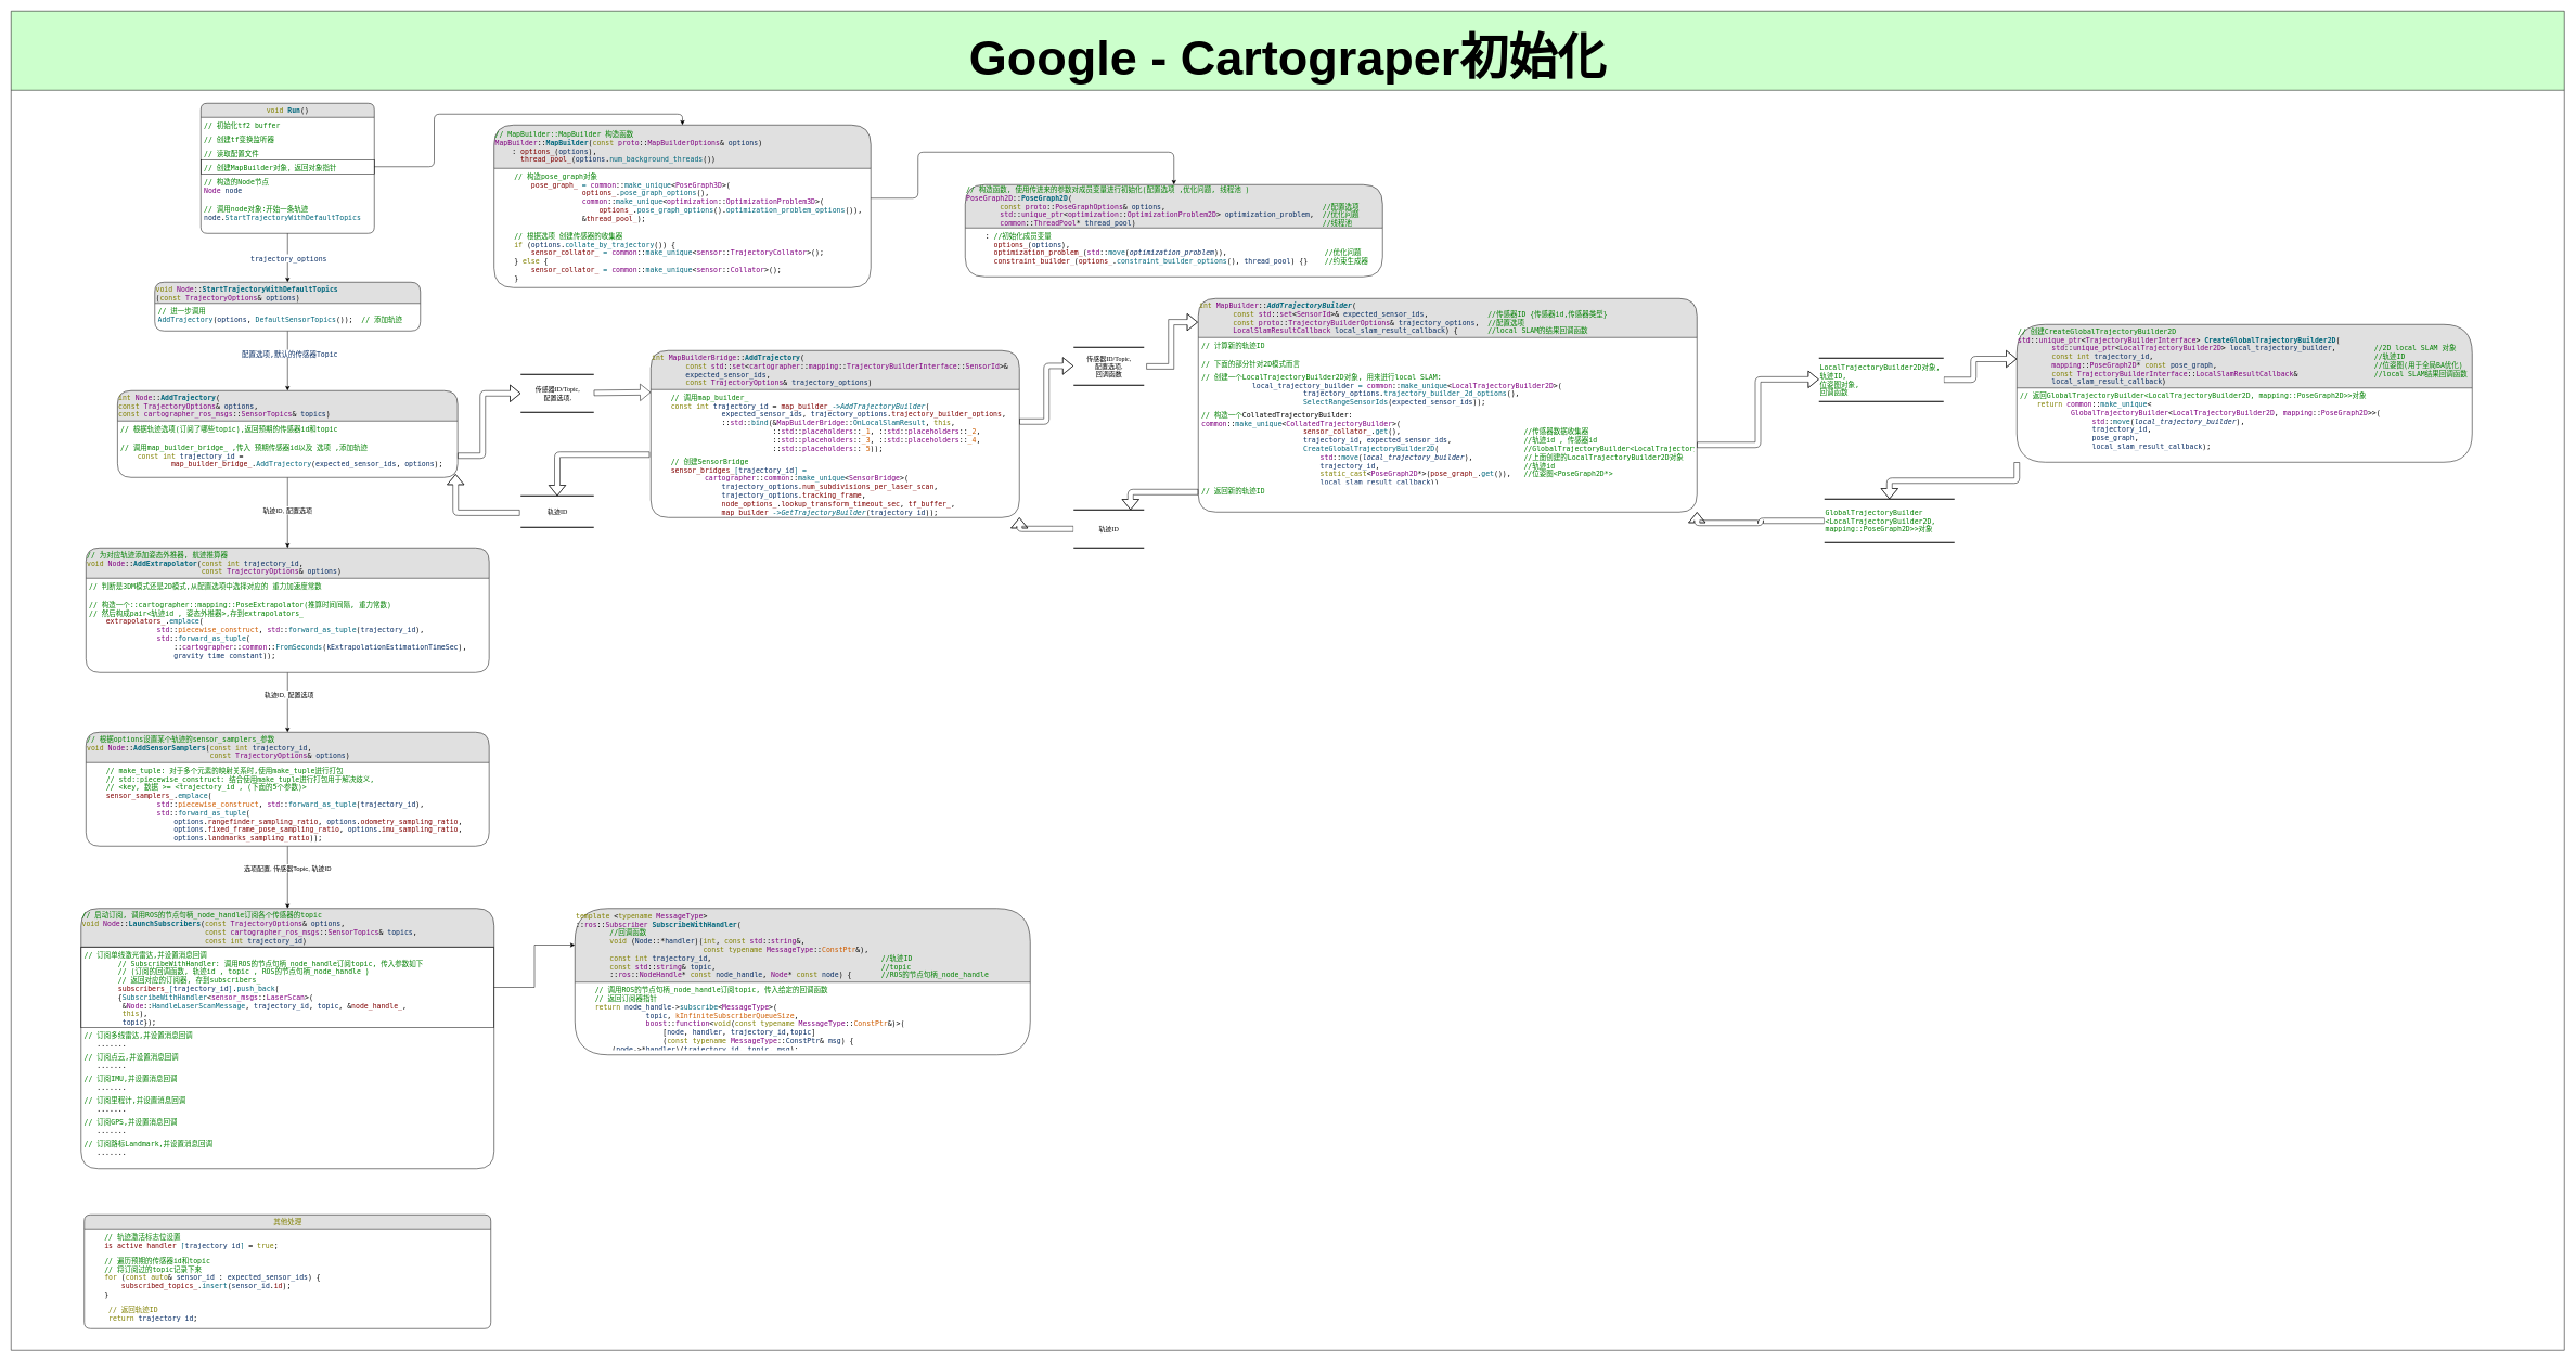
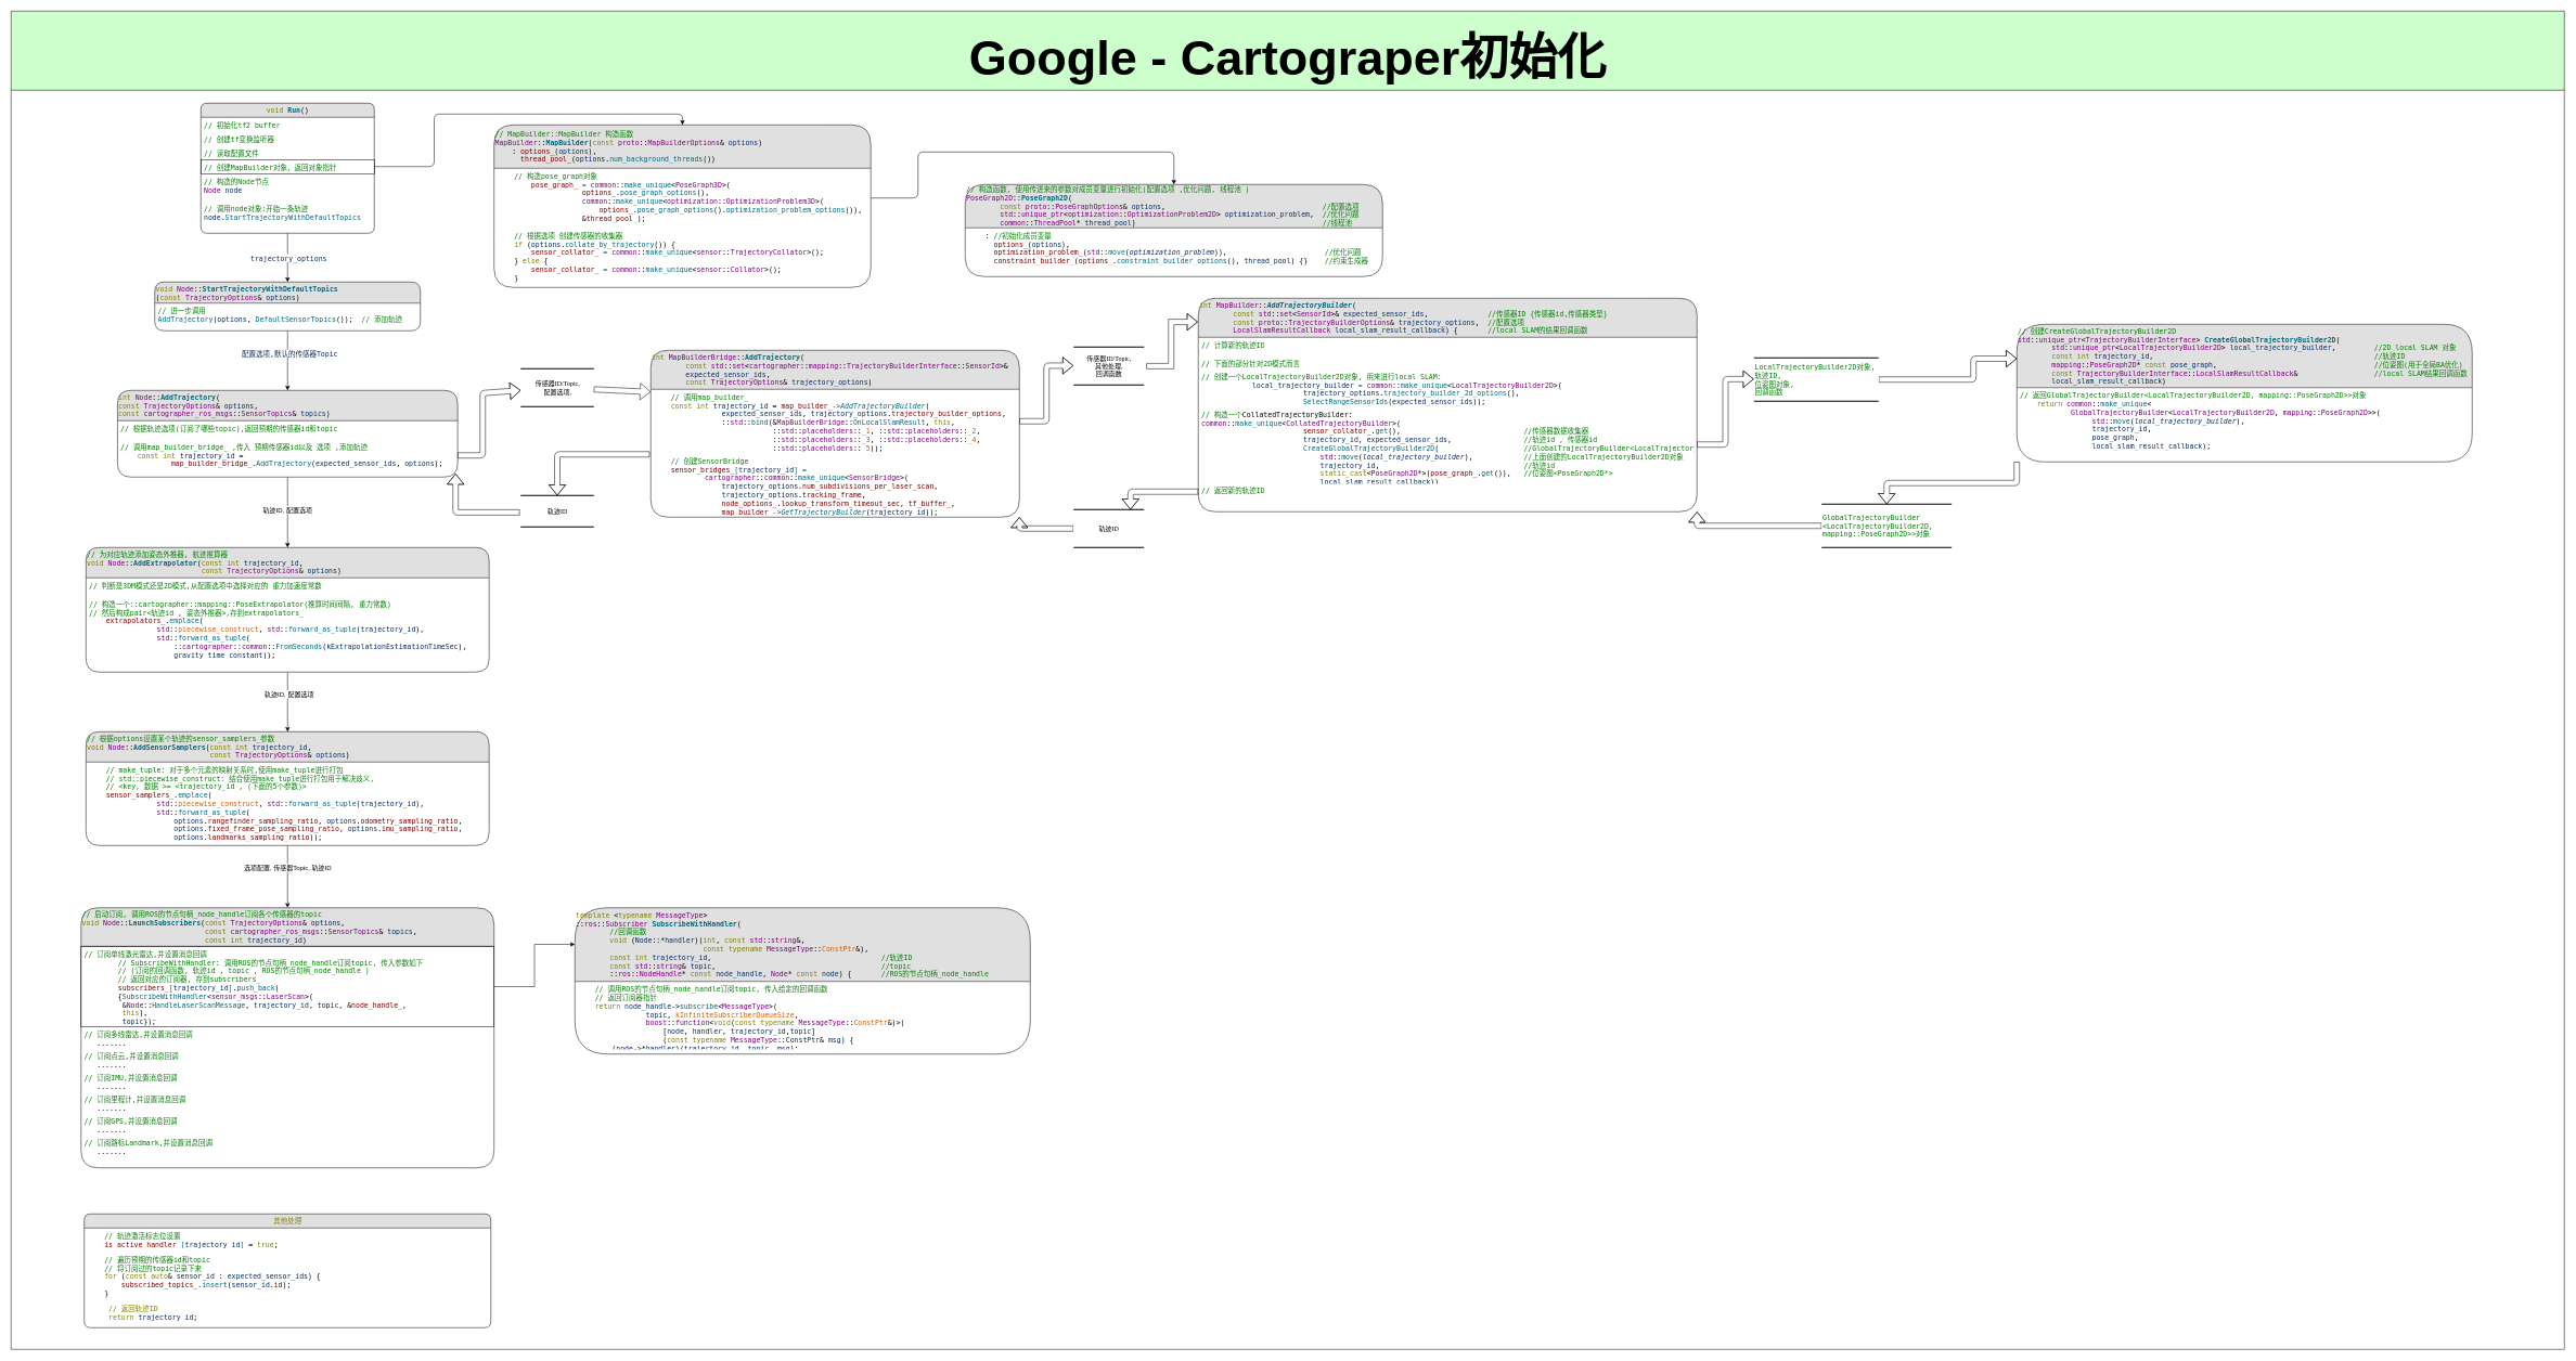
- <mxCell id="62" value="传感器ID/Topic,&lt;br&gt;配置选项,&lt;br&gt;回调函数" style="html=1;rounded=0;shadow=0;comic=0;labelBackgroundColor=none;strokeWidth=2;fontFamily=Verdana;fontSize=12;align=center;shape=mxgraph.ios7ui.horLines;" vertex="1" parent="1"><mxGeometry x="1980" y="640" width="130" height="70" as="geometry" /></mxCell>
+ <mxCell id="62" value="传感器ID/Topic,&lt;br&gt;其他处理,&lt;br&gt;回调函数" style="html=1;rounded=0;shadow=0;comic=0;labelBackgroundColor=none;strokeWidth=2;fontFamily=Verdana;fontSize=12;align=center;shape=mxgraph.ios7ui.horLines;" vertex="1" parent="1"><mxGeometry x="1980" y="640" width="130" height="70" as="geometry" /></mxCell>
- <mxCell id="68" value="&lt;pre style=&quot;font-size: medium; margin-top: 0px; margin-bottom: 0px;&quot;&gt;&lt;span style=&quot;color: rgb(0 , 128 , 0)&quot;&gt;LocalTrajectoryBuilder2D对象, &lt;/span&gt;&lt;/pre&gt;&lt;pre style=&quot;font-size: medium; margin-top: 0px; margin-bottom: 0px;&quot;&gt;&lt;span style=&quot;color: rgb(0 , 128 , 0)&quot;&gt;轨迹ID,&lt;/span&gt;&lt;/pre&gt;&lt;pre style=&quot;font-size: medium; margin-top: 0px; margin-bottom: 0px;&quot;&gt;&lt;span style=&quot;color: rgb(0 , 128 , 0)&quot;&gt;位姿图对象, &lt;/span&gt;&lt;/pre&gt;&lt;pre style=&quot;font-size: medium ; margin-top: 0px ; margin-bottom: 0px&quot;&gt;&lt;font color=&quot;#008000&quot;&gt;回调函数&lt;/font&gt;&lt;/pre&gt;" style="html=1;rounded=0;shadow=0;comic=0;labelBackgroundColor=none;strokeWidth=2;fontFamily=Verdana;fontSize=12;align=left;shape=mxgraph.ios7ui.horLines;" vertex="1" parent="1"><mxGeometry x="3355" y="660" width="230" height="80" as="geometry" /></mxCell>
+ <mxCell id="68" value="&lt;pre style=&quot;font-size: medium; margin-top: 0px; margin-bottom: 0px;&quot;&gt;&lt;span style=&quot;color: rgb(0 , 128 , 0)&quot;&gt;LocalTrajectoryBuilder2D对象, &lt;/span&gt;&lt;/pre&gt;&lt;pre style=&quot;font-size: medium; margin-top: 0px; margin-bottom: 0px;&quot;&gt;&lt;span style=&quot;color: rgb(0 , 128 , 0)&quot;&gt;轨迹ID,&lt;/span&gt;&lt;/pre&gt;&lt;pre style=&quot;font-size: medium; margin-top: 0px; margin-bottom: 0px;&quot;&gt;&lt;span style=&quot;color: rgb(0 , 128 , 0)&quot;&gt;位姿图对象, &lt;/span&gt;&lt;/pre&gt;&lt;pre style=&quot;font-size: medium ; margin-top: 0px ; margin-bottom: 0px&quot;&gt;&lt;font color=&quot;#008000&quot;&gt;回调函数&lt;/font&gt;&lt;/pre&gt;" style="html=1;rounded=0;shadow=0;comic=0;labelBackgroundColor=none;strokeWidth=2;fontFamily=Verdana;fontSize=12;align=left;shape=mxgraph.ios7ui.horLines;" vertex="1" parent="1"><mxGeometry x="3235" y="660" width="230" height="80" as="geometry" /></mxCell>
- <mxCell id="57" value="传感器ID/Topic,&lt;br&gt;配置选项," style="html=1;rounded=0;shadow=0;comic=0;labelBackgroundColor=none;strokeWidth=2;fontFamily=Verdana;fontSize=12;align=center;shape=mxgraph.ios7ui.horLines;" vertex="1" parent="1"><mxGeometry x="960" y="690" width="135" height="70" as="geometry" /></mxCell>
+ <mxCell id="57" value="传感器ID/Topic,&lt;br&gt;配置选项," style="html=1;rounded=0;shadow=0;comic=0;labelBackgroundColor=none;strokeWidth=2;fontFamily=Verdana;fontSize=12;align=center;shape=mxgraph.ios7ui.horLines;" vertex="1" parent="1"><mxGeometry x="960" y="680" width="135" height="70" as="geometry" /></mxCell>
- <mxCell id="79" value="&lt;pre style=&quot;font-size: medium ; margin-top: 0px ; margin-bottom: 0px&quot;&gt;&lt;pre style=&quot;margin-top: 0px ; margin-bottom: 0px&quot;&gt;&lt;span style=&quot;color: rgb(0 , 128 , 0)&quot;&gt;GlobalTrajectoryBuilder&lt;/span&gt;&lt;/pre&gt;&lt;pre style=&quot;margin-top: 0px ; margin-bottom: 0px&quot;&gt;&lt;span style=&quot;color: rgb(0 , 128 , 0)&quot;&gt;&amp;lt;LocalTrajectoryBuilder2D,&lt;/span&gt;&lt;span style=&quot;color: rgb(192 , 192 , 192)&quot;&gt; &lt;/span&gt;&lt;/pre&gt;&lt;pre style=&quot;margin-top: 0px ; margin-bottom: 0px&quot;&gt;&lt;span style=&quot;color: rgb(0 , 128 , 0)&quot;&gt;mapping::PoseGraph2D&amp;gt;&amp;gt;对象&lt;/span&gt;&lt;/pre&gt;&lt;/pre&gt;" style="html=1;rounded=0;shadow=0;comic=0;labelBackgroundColor=none;strokeWidth=2;fontFamily=Verdana;fontSize=12;align=left;shape=mxgraph.ios7ui.horLines;" vertex="1" parent="71"><mxGeometry x="3345" y="900" width="240" height="80" as="geometry" /></mxCell>
+ <mxCell id="79" value="&lt;pre style=&quot;font-size: medium ; margin-top: 0px ; margin-bottom: 0px&quot;&gt;&lt;pre style=&quot;margin-top: 0px ; margin-bottom: 0px&quot;&gt;&lt;span style=&quot;color: rgb(0 , 128 , 0)&quot;&gt;GlobalTrajectoryBuilder&lt;/span&gt;&lt;/pre&gt;&lt;pre style=&quot;margin-top: 0px ; margin-bottom: 0px&quot;&gt;&lt;span style=&quot;color: rgb(0 , 128 , 0)&quot;&gt;&amp;lt;LocalTrajectoryBuilder2D,&lt;/span&gt;&lt;span style=&quot;color: rgb(192 , 192 , 192)&quot;&gt; &lt;/span&gt;&lt;/pre&gt;&lt;pre style=&quot;margin-top: 0px ; margin-bottom: 0px&quot;&gt;&lt;span style=&quot;color: rgb(0 , 128 , 0)&quot;&gt;mapping::PoseGraph2D&amp;gt;&amp;gt;对象&lt;/span&gt;&lt;/pre&gt;&lt;/pre&gt;" style="html=1;rounded=0;shadow=0;comic=0;labelBackgroundColor=none;strokeWidth=2;fontFamily=Verdana;fontSize=12;align=left;shape=mxgraph.ios7ui.horLines;" vertex="1" parent="71"><mxGeometry x="3340" y="910" width="240" height="80" as="geometry" /></mxCell>
